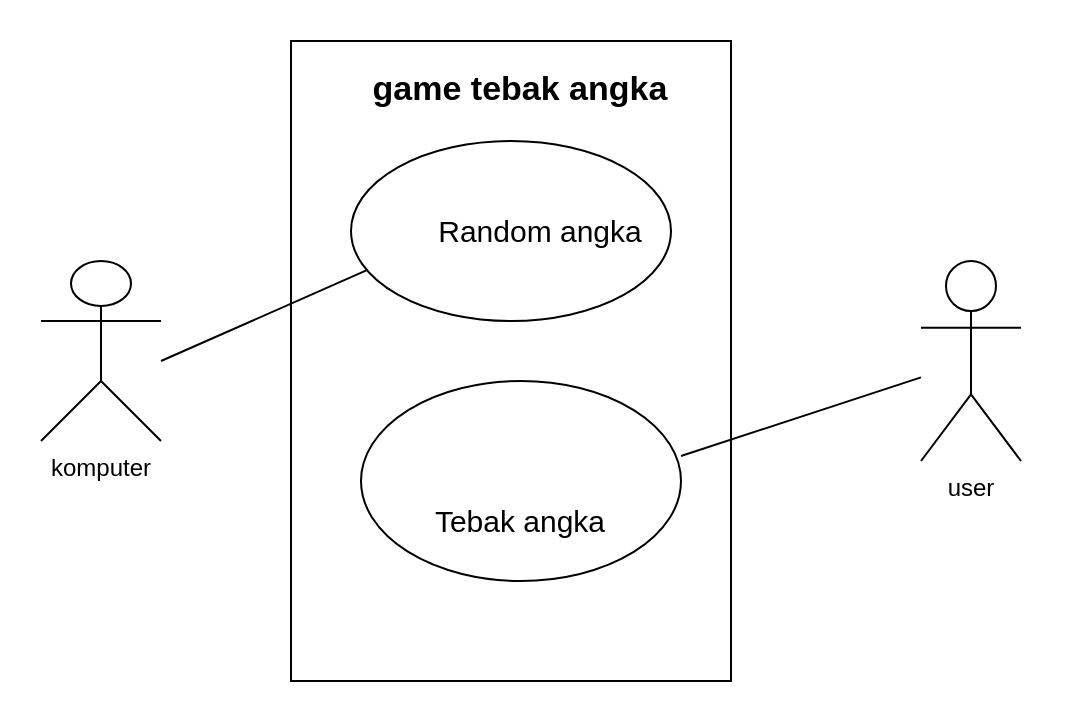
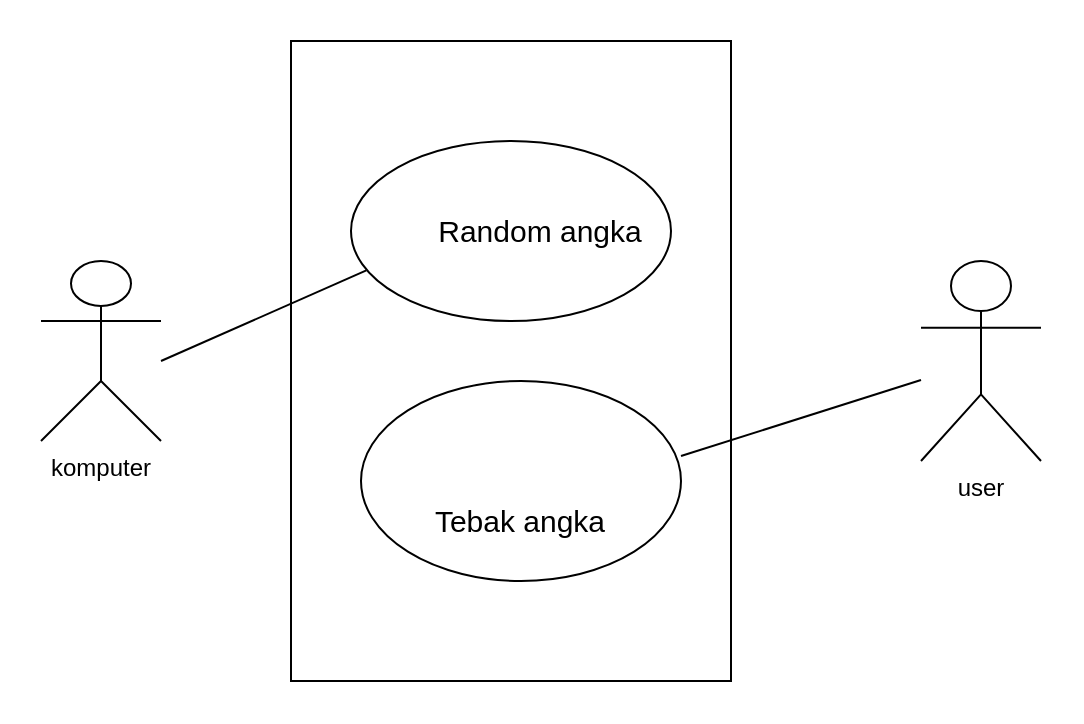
- <mxCell id="5" value="game tebak angka" style="text;strokeColor=none;align=center;fillColor=none;html=1;verticalAlign=middle;whiteSpace=wrap;rounded=0;strokeWidth=1;fontStyle=1;fontSize=17;" vertex="1" parent="1"><mxGeometry x="185" y="20" width="150" height="50" as="geometry" /></mxCell>
- <mxCell id="4" value="user" style="shape=umlActor;verticalLabelPosition=bottom;verticalAlign=top;html=1;outlineConnect=0;" vertex="1" parent="1"><mxGeometry x="460" y="130" width="50" height="100" as="geometry" /></mxCell>
+ <mxCell id="4" value="user" style="shape=umlActor;verticalLabelPosition=bottom;verticalAlign=top;html=1;outlineConnect=0;" vertex="1" parent="1"><mxGeometry x="460" y="130" width="60" height="100" as="geometry" /></mxCell>
